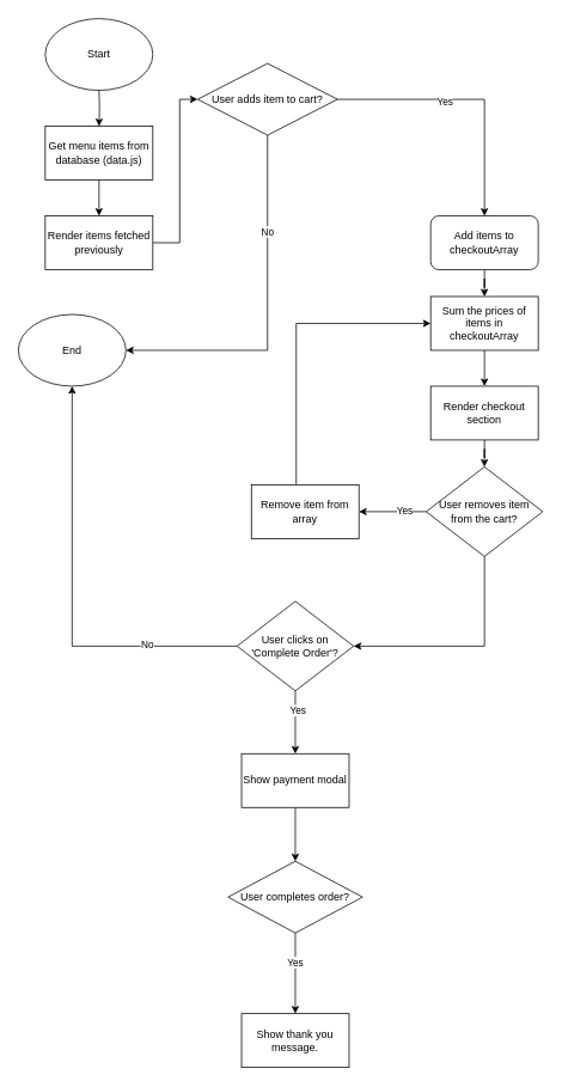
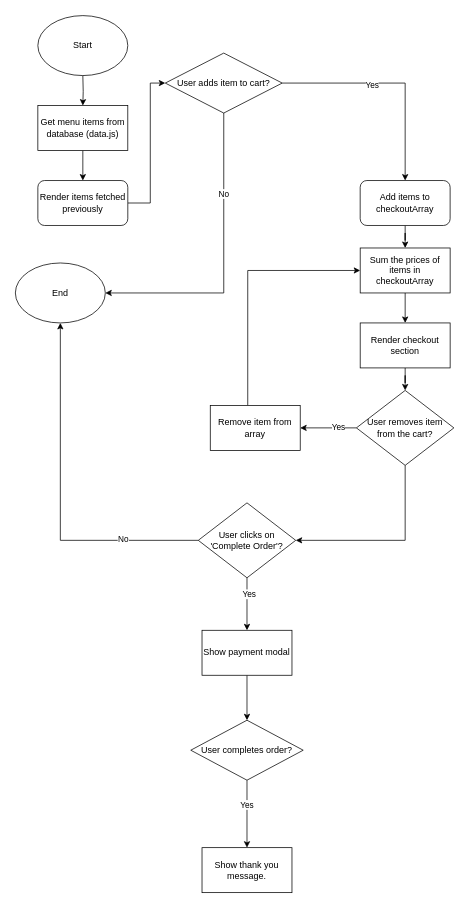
- <mxCell id="6" value="Render items fetched previously" style="whiteSpace=wrap;html=1;" vertex="1" parent="1"><mxGeometry x="50" y="240" width="120" height="60" as="geometry" /></mxCell>
+ <mxCell id="6" value="Render items fetched previously" style="whiteSpace=wrap;html=1;rounded=1;" vertex="1" parent="1"><mxGeometry x="50" y="240" width="120" height="60" as="geometry" /></mxCell>
